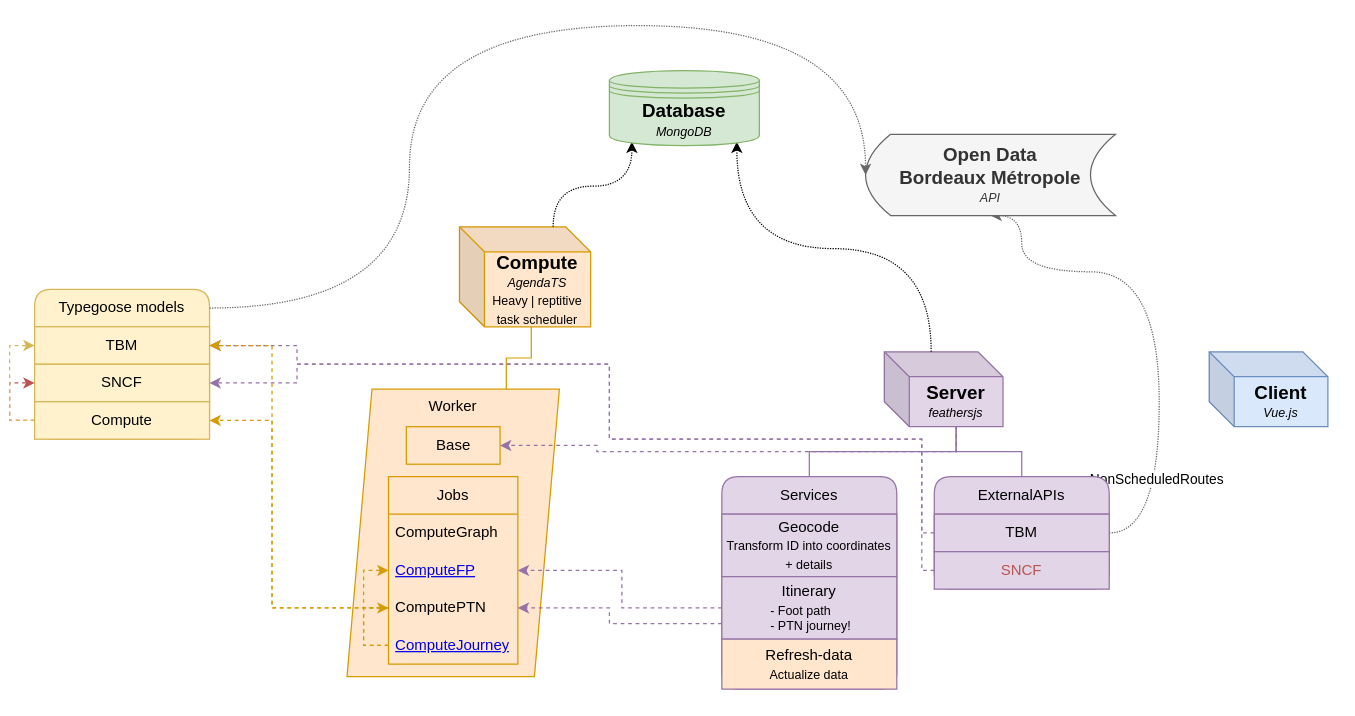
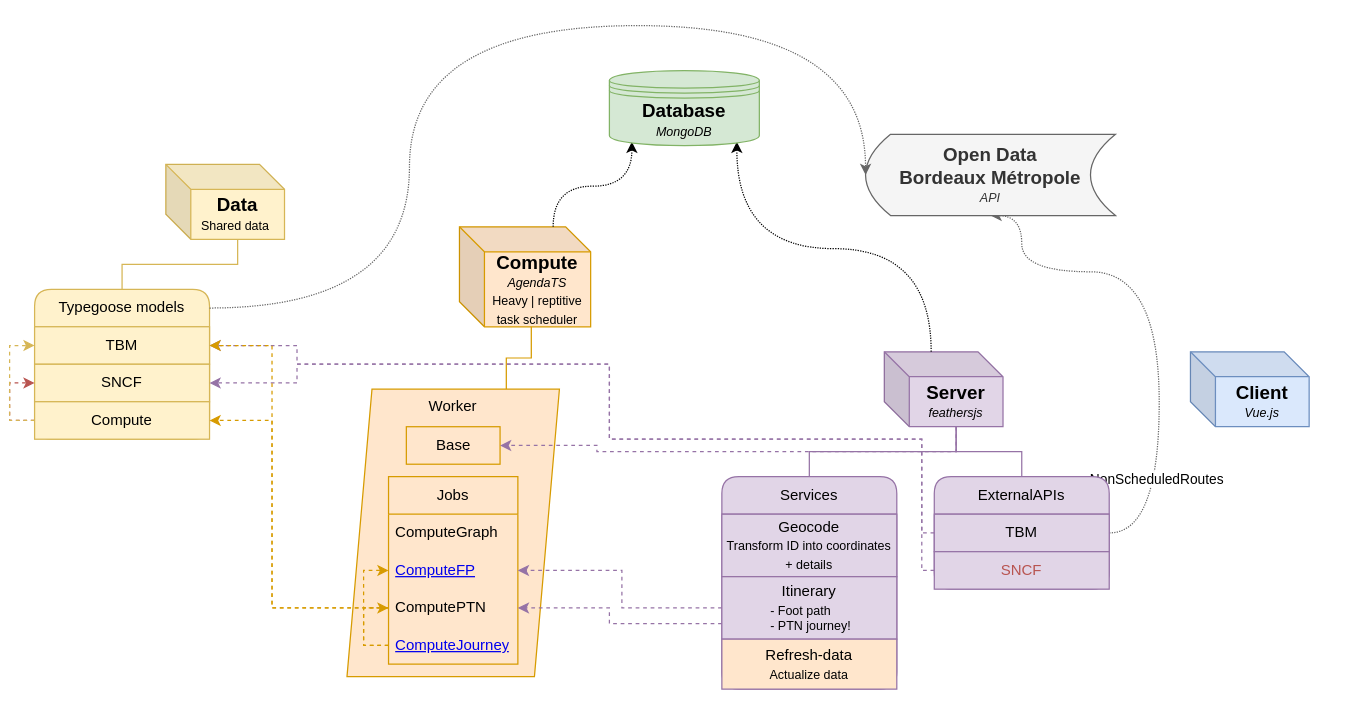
+ <mxCell id="3" value="&lt;b&gt;&lt;font style=&quot;font-size: 15px;&quot;&gt;Data&lt;/font&gt;&lt;/b&gt;&lt;br&gt;&lt;font style=&quot;font-size: 10px;&quot;&gt;Shared data&lt;/font&gt;&amp;nbsp;" style="shape=cube;whiteSpace=wrap;html=1;boundedLbl=1;backgroundOutline=1;darkOpacity=0.05;darkOpacity2=0.1;fillColor=#fff2cc;strokeColor=#d6b656;" parent="1" vertex="1"><mxGeometry x="125" y="131" width="95" height="60" as="geometry" /></mxCell>
+ <mxCell id="2" style="edgeStyle=orthogonalEdgeStyle;rounded=0;orthogonalLoop=1;jettySize=auto;html=1;exitX=0;exitY=0;exitDx=57.5;exitDy=60;exitPerimeter=0;entryX=0.5;entryY=0;entryDx=0;entryDy=0;endArrow=none;endFill=0;fillColor=#fff2cc;strokeColor=#d6b656;" parent="1" source="3" target="9" edge="1"><mxGeometry relative="1" as="geometry"><mxPoint x="95" y="231" as="targetPoint" /></mxGeometry></mxCell>
- <mxCell id="8" value="&lt;font style=&quot;font-size: 15px;&quot;&gt;&lt;b&gt;Client&lt;/b&gt;&lt;br&gt;&lt;/font&gt;&lt;i&gt;&lt;font style=&quot;font-size: 10px;&quot;&gt;Vue.js&lt;/font&gt;&lt;/i&gt;" style="shape=cube;whiteSpace=wrap;html=1;boundedLbl=1;backgroundOutline=1;darkOpacity=0.05;darkOpacity2=0.1;fillColor=#dae8fc;strokeColor=#6c8ebf;" parent="1" vertex="1"><mxGeometry x="960" y="281" width="95" height="60" as="geometry" /></mxCell>
+ <mxCell id="8" value="&lt;font style=&quot;font-size: 15px;&quot;&gt;&lt;b&gt;Client&lt;/b&gt;&lt;br&gt;&lt;/font&gt;&lt;i&gt;&lt;font style=&quot;font-size: 10px;&quot;&gt;Vue.js&lt;/font&gt;&lt;/i&gt;" style="shape=cube;whiteSpace=wrap;html=1;boundedLbl=1;backgroundOutline=1;darkOpacity=0.05;darkOpacity2=0.1;fillColor=#dae8fc;strokeColor=#6c8ebf;" parent="1" vertex="1"><mxGeometry x="945" y="281" width="95" height="60" as="geometry" /></mxCell>
